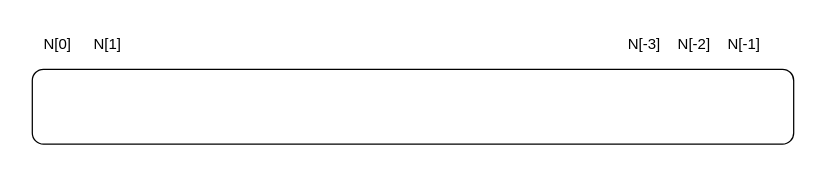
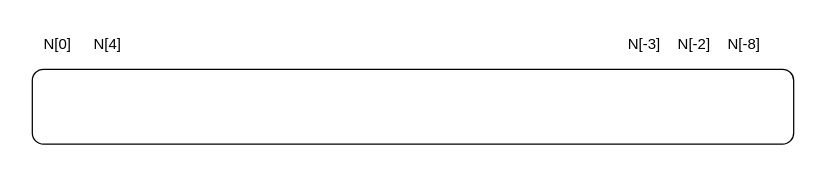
- <mxCell id="5" value="N[1]" style="text;html=1;align=center;verticalAlign=middle;resizable=0;points=[];autosize=1;strokeColor=none;fillColor=none;" vertex="1" parent="1"><mxGeometry x="60" y="20" width="50" height="30" as="geometry" /></mxCell>
+ <mxCell id="5" value="N[4]" style="text;html=1;align=center;verticalAlign=middle;resizable=0;points=[];autosize=1;strokeColor=none;fillColor=none;" vertex="1" parent="1"><mxGeometry x="60" y="20" width="50" height="30" as="geometry" /></mxCell>
- <mxCell id="4" value="N[-1]" style="text;html=1;align=center;verticalAlign=middle;resizable=0;points=[];autosize=1;strokeColor=none;fillColor=none;" vertex="1" parent="1"><mxGeometry x="570" y="20" width="50" height="30" as="geometry" /></mxCell>
+ <mxCell id="4" value="N[-8]" style="text;html=1;align=center;verticalAlign=middle;resizable=0;points=[];autosize=1;strokeColor=none;fillColor=none;" vertex="1" parent="1"><mxGeometry x="570" y="20" width="50" height="30" as="geometry" /></mxCell>
